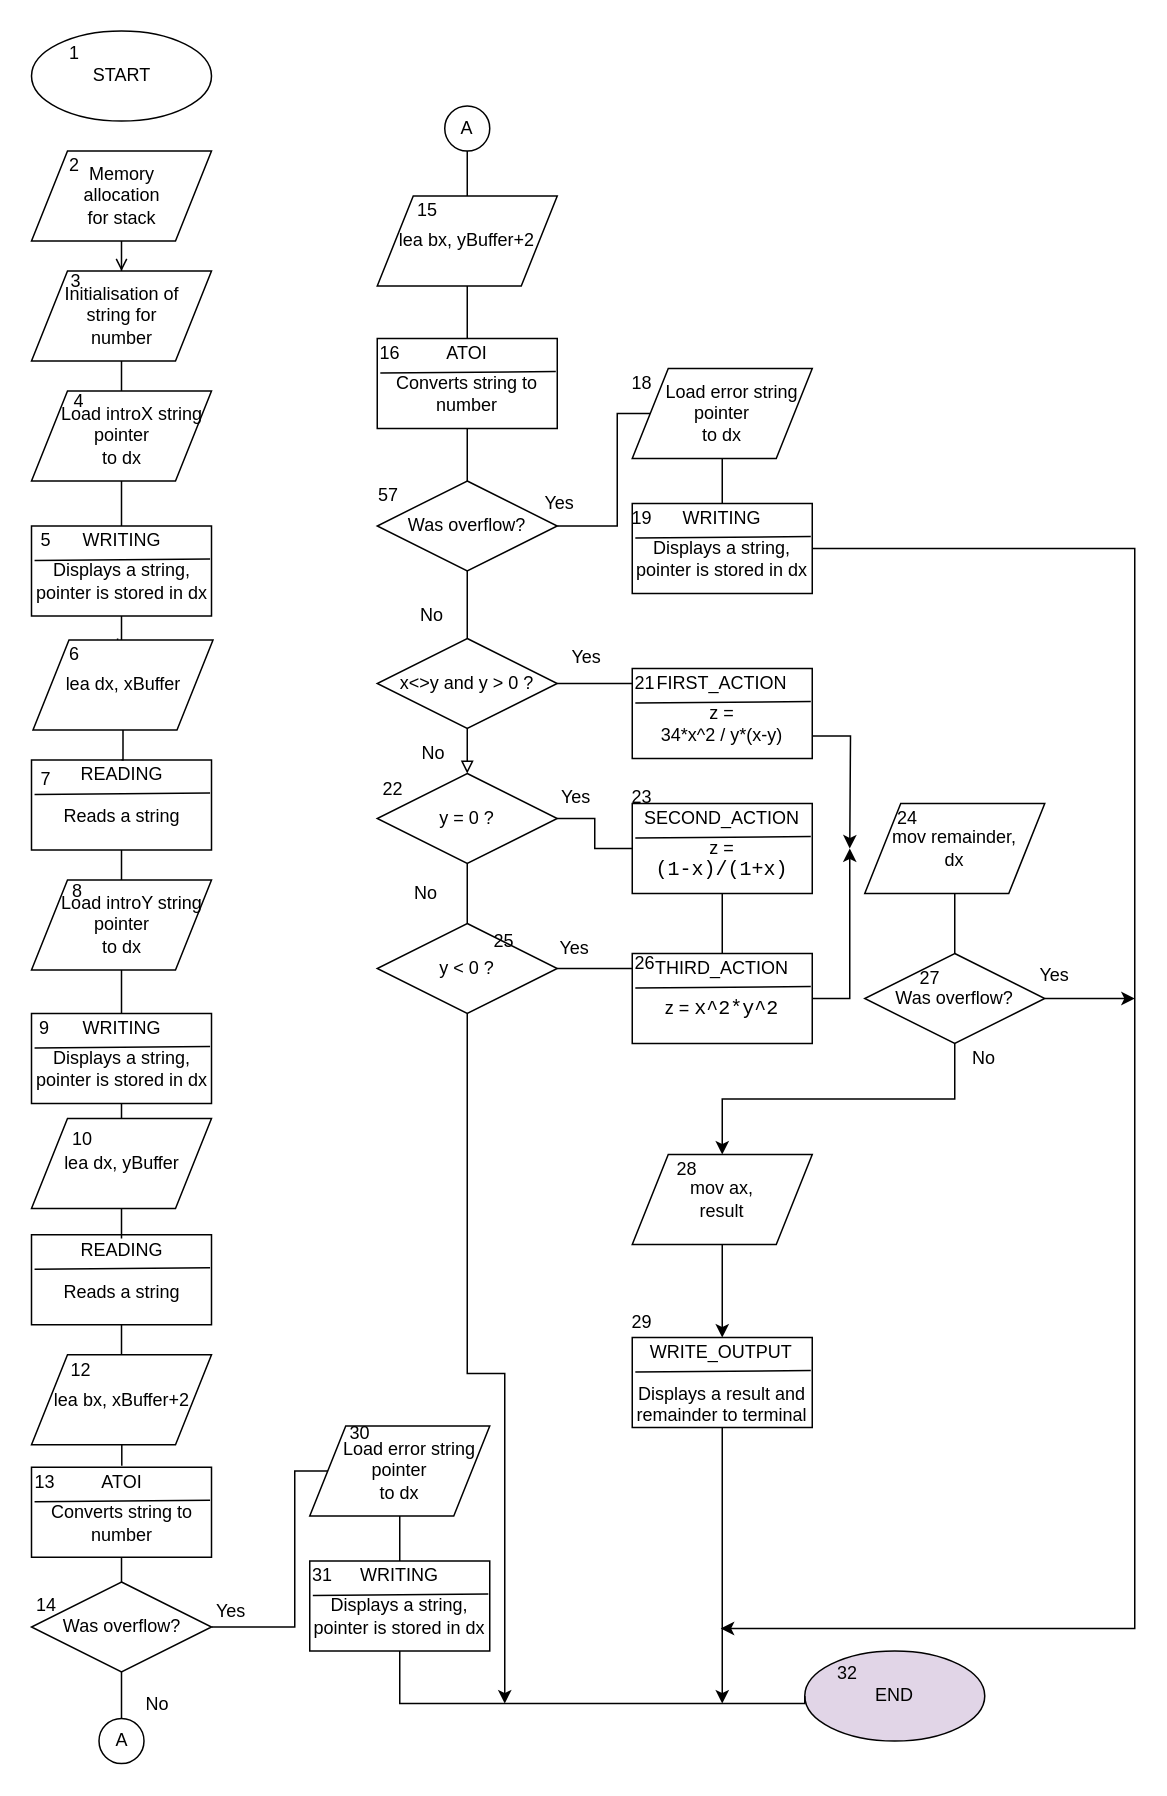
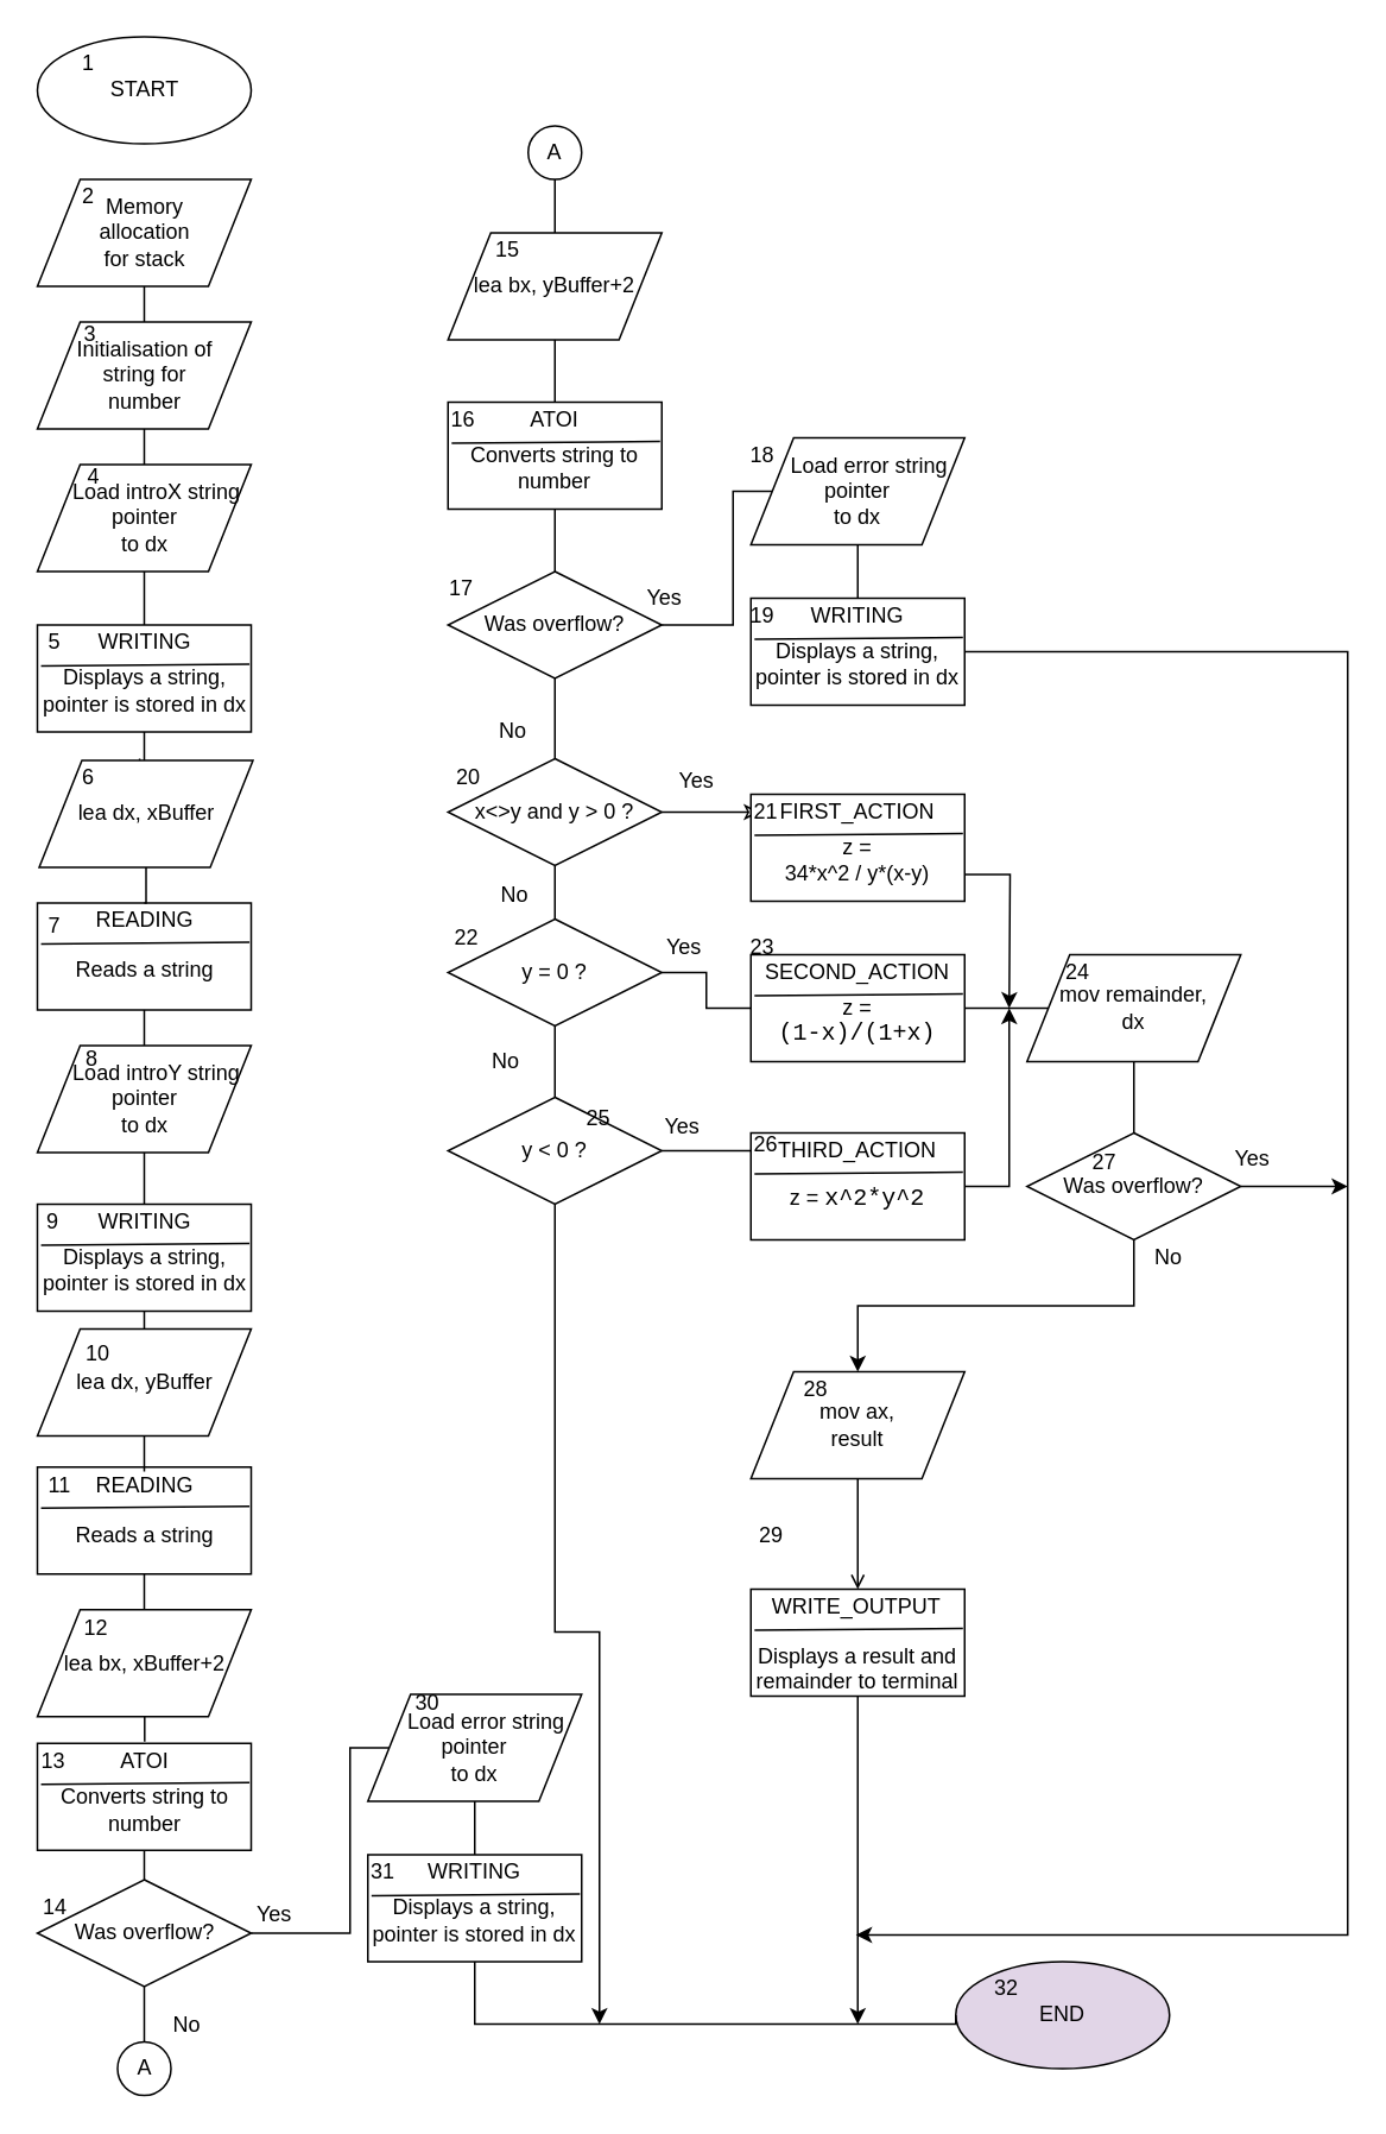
- <mxCell id="3" value="" style="edgeStyle=orthogonalEdgeStyle;rounded=0;orthogonalLoop=1;jettySize=auto;html=1;endArrow=open;endFill=0;" parent="1" source="4" target="6" edge="1"><mxGeometry relative="1" as="geometry" /></mxCell>
+ <mxCell id="3" value="" style="edgeStyle=orthogonalEdgeStyle;rounded=0;orthogonalLoop=1;jettySize=auto;html=1;endArrow=none;endFill=0;" parent="1" source="4" target="6" edge="1"><mxGeometry relative="1" as="geometry" /></mxCell>
- <mxCell id="116" value="57" style="text;html=1;resizable=0;points=[];autosize=1;align=left;verticalAlign=top;spacingTop=-4;" parent="1" vertex="1"><mxGeometry x="250" y="320" width="30" height="20" as="geometry" /></mxCell>
+ <mxCell id="116" value="17" style="text;html=1;resizable=0;points=[];autosize=1;align=left;verticalAlign=top;spacingTop=-4;" parent="1" vertex="1"><mxGeometry x="250" y="320" width="30" height="20" as="geometry" /></mxCell>
+ <mxCell id="120" value="20" style="text;html=1;resizable=0;points=[];autosize=1;align=left;verticalAlign=top;spacingTop=-4;" parent="1" vertex="1"><mxGeometry x="254" y="426" width="30" height="20" as="geometry" /></mxCell>
- <mxCell id="67" value="" style="edgeStyle=orthogonalEdgeStyle;rounded=0;orthogonalLoop=1;jettySize=auto;html=1;endArrow=none;endFill=0;" parent="1" source="68" target="81" edge="1"><mxGeometry relative="1" as="geometry" /></mxCell>
+ <mxCell id="67" value="" style="edgeStyle=orthogonalEdgeStyle;rounded=0;orthogonalLoop=1;jettySize=auto;html=1;endArrow=classic;endFill=0;" parent="1" source="68" target="81" edge="1"><mxGeometry relative="1" as="geometry" /></mxCell>
- <mxCell id="66" value="" style="edgeStyle=orthogonalEdgeStyle;rounded=0;orthogonalLoop=1;jettySize=auto;html=1;endArrow=block;endFill=0;" parent="1" source="68" target="71" edge="1"><mxGeometry relative="1" as="geometry" /></mxCell>
+ <mxCell id="66" value="" style="edgeStyle=orthogonalEdgeStyle;rounded=0;orthogonalLoop=1;jettySize=auto;html=1;endArrow=none;endFill=0;" parent="1" source="68" target="71" edge="1"><mxGeometry relative="1" as="geometry" /></mxCell>
- <mxCell id="82" value="" style="edgeStyle=orthogonalEdgeStyle;rounded=0;orthogonalLoop=1;jettySize=auto;html=1;endArrow=none;endFill=0;" parent="1" source="83" target="87" edge="1"><mxGeometry relative="1" as="geometry" /></mxCell>
+ <mxCell id="82" value="" style="edgeStyle=orthogonalEdgeStyle;rounded=0;orthogonalLoop=1;jettySize=auto;html=1;endArrow=none;endFill=0;" parent="1" source="83" target="91" edge="1"><mxGeometry relative="1" as="geometry" /></mxCell>
+ <mxCell id="110" value="11" style="text;html=1;resizable=0;points=[];autosize=1;align=left;verticalAlign=top;spacingTop=-4;" parent="1" vertex="1"><mxGeometry x="24.5" y="822.5" width="30" height="20" as="geometry" /></mxCell>
- <mxCell id="139" value="29" style="text;html=1;resizable=0;points=[];autosize=1;align=left;verticalAlign=top;spacingTop=-4;" parent="1" vertex="1"><mxGeometry x="419" y="871" width="30" height="20" as="geometry" /></mxCell>
+ <mxCell id="139" value="29" style="text;html=1;resizable=0;points=[];autosize=1;align=left;verticalAlign=top;spacingTop=-4;" parent="1" vertex="1"><mxGeometry x="424" y="851" width="30" height="20" as="geometry" /></mxCell>
- <mxCell id="98" style="edgeStyle=orthogonalEdgeStyle;rounded=0;orthogonalLoop=1;jettySize=auto;html=1;exitX=0.5;exitY=1;exitDx=0;exitDy=0;entryX=0.5;entryY=0;entryDx=0;entryDy=0;" parent="1" source="99" target="96" edge="1"><mxGeometry relative="1" as="geometry" /></mxCell>
+ <mxCell id="98" style="edgeStyle=orthogonalEdgeStyle;rounded=0;orthogonalLoop=1;jettySize=auto;html=1;exitX=0.5;exitY=1;exitDx=0;exitDy=0;entryX=0.5;entryY=0;entryDx=0;entryDy=0;endArrow=open;" parent="1" source="99" target="96" edge="1"><mxGeometry relative="1" as="geometry" /></mxCell>
